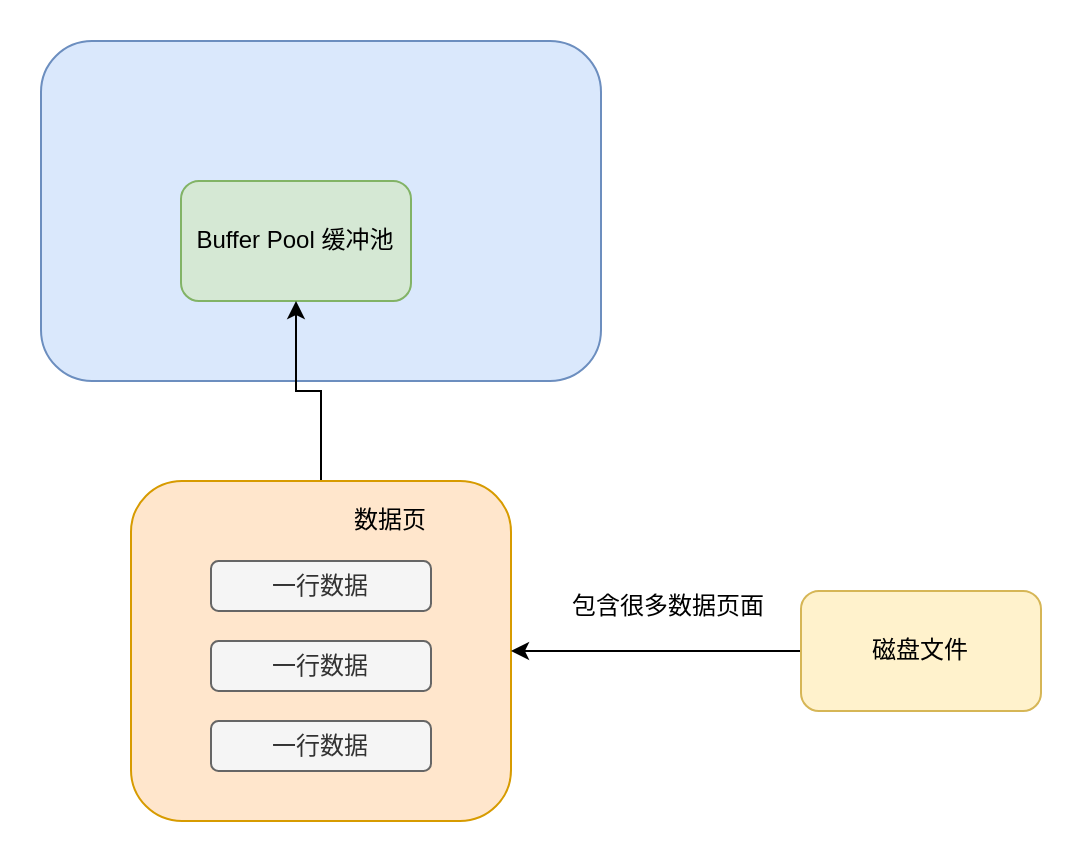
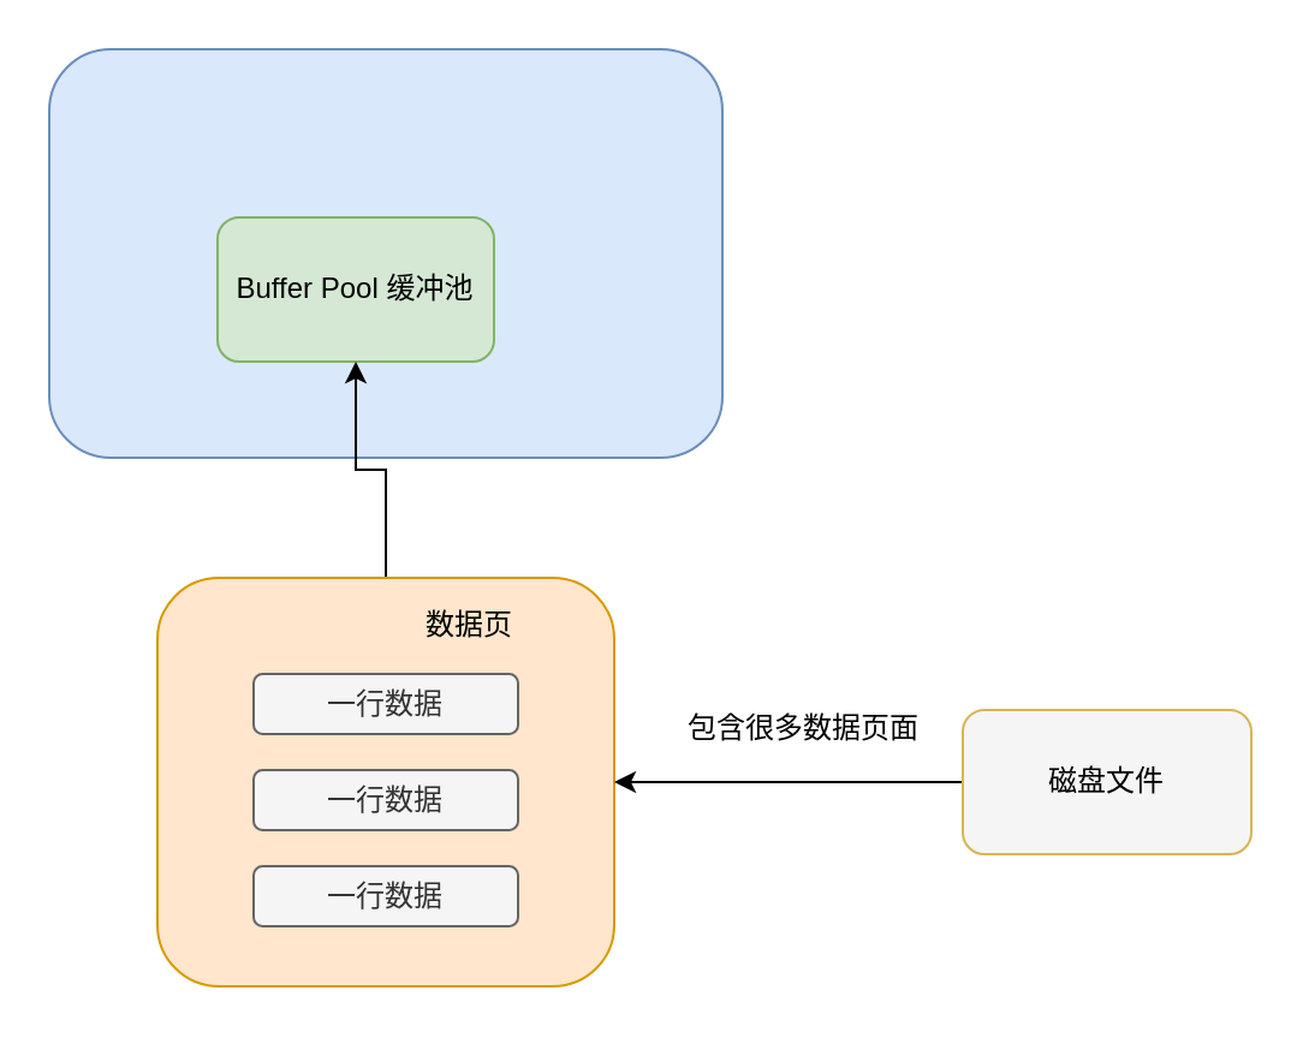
- <mxCell id="11" value="磁盘文件" style="rounded=1;whiteSpace=wrap;html=1;fillColor=#fff2cc;strokeColor=#d6b656;" vertex="1" parent="1"><mxGeometry x="400" y="295" width="120" height="60" as="geometry" /></mxCell>
+ <mxCell id="11" value="磁盘文件" style="rounded=1;whiteSpace=wrap;html=1;fillColor=#f5f5f5;strokeColor=#d6b656;" vertex="1" parent="1"><mxGeometry x="400" y="295" width="120" height="60" as="geometry" /></mxCell>
